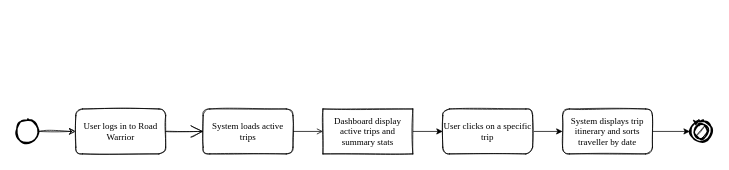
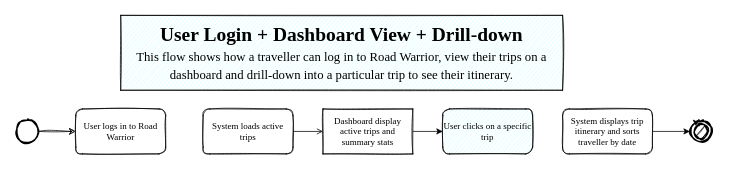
+ <mxCell id="17" value="&lt;font style=&quot;&quot;&gt;&lt;b style=&quot;&quot;&gt;&lt;font style=&quot;font-size: 26px;&quot;&gt;User Login + Dashboard View + Drill-down&lt;/font&gt;&lt;/b&gt;&lt;br&gt;&lt;font style=&quot;font-size: 17px;&quot;&gt;This flow shows how a traveller can log in to Road Warrior, view their trips on a dashboard and drill-down into a particular trip to see their itinerary.&lt;/font&gt;&lt;br&gt;&lt;/font&gt;" style="text;html=1;strokeColor=default;fillColor=#CCFFFF;align=center;verticalAlign=middle;whiteSpace=wrap;rounded=0;sketch=1;hachureGap=4;fontFamily=Architects Daughter;fontSource=https%3A%2F%2Ffonts.googleapis.com%2Fcss%3Ffamily%3DArchitects%2BDaughter;fontSize=20;" vertex="1" parent="1"><mxGeometry x="160" y="20" width="590" height="100" as="geometry" /></mxCell>
- <mxCell id="6" style="edgeStyle=orthogonalEdgeStyle;curved=1;rounded=0;sketch=1;hachureGap=4;orthogonalLoop=1;jettySize=auto;html=1;entryX=0;entryY=0.5;entryDx=0;entryDy=0;fontFamily=Architects Daughter;fontSource=https%3A%2F%2Ffonts.googleapis.com%2Fcss%3Ffamily%3DArchitects%2BDaughter;fontSize=12;endArrow=open;startSize=14;endSize=14;sourcePerimeterSpacing=8;targetPerimeterSpacing=8;exitX=1;exitY=0.5;exitDx=0;exitDy=0;" parent="1" source="7" target="9" edge="1"><mxGeometry relative="1" as="geometry"><mxPoint x="314" y="175" as="targetPoint" /></mxGeometry></mxCell>
- <mxCell id="13" value="User clicks on a specific trip" style="rounded=1;whiteSpace=wrap;html=1;sketch=1;hachureGap=4;fontFamily=Architects Daughter;fontSource=https%3A%2F%2Ffonts.googleapis.com%2Fcss%3Ffamily%3DArchitects%2BDaughter;fontSize=12;" vertex="1" parent="1"><mxGeometry x="590" y="145" width="120" height="60" as="geometry" /></mxCell>
+ <mxCell id="13" value="User clicks on a specific trip" style="rounded=1;whiteSpace=wrap;html=1;sketch=1;hachureGap=4;fontFamily=Architects Daughter;fontSource=https%3A%2F%2Ffonts.googleapis.com%2Fcss%3Ffamily%3DArchitects%2BDaughter;fontSize=12;fillColor=#ccffff;" vertex="1" parent="1"><mxGeometry x="590" y="145" width="120" height="60" as="geometry" /></mxCell>
- <mxCell id="12" style="edgeStyle=orthogonalEdgeStyle;rounded=0;orthogonalLoop=1;jettySize=auto;html=1;" edge="1" parent="1" source="13" target="15"><mxGeometry relative="1" as="geometry" /></mxCell>
